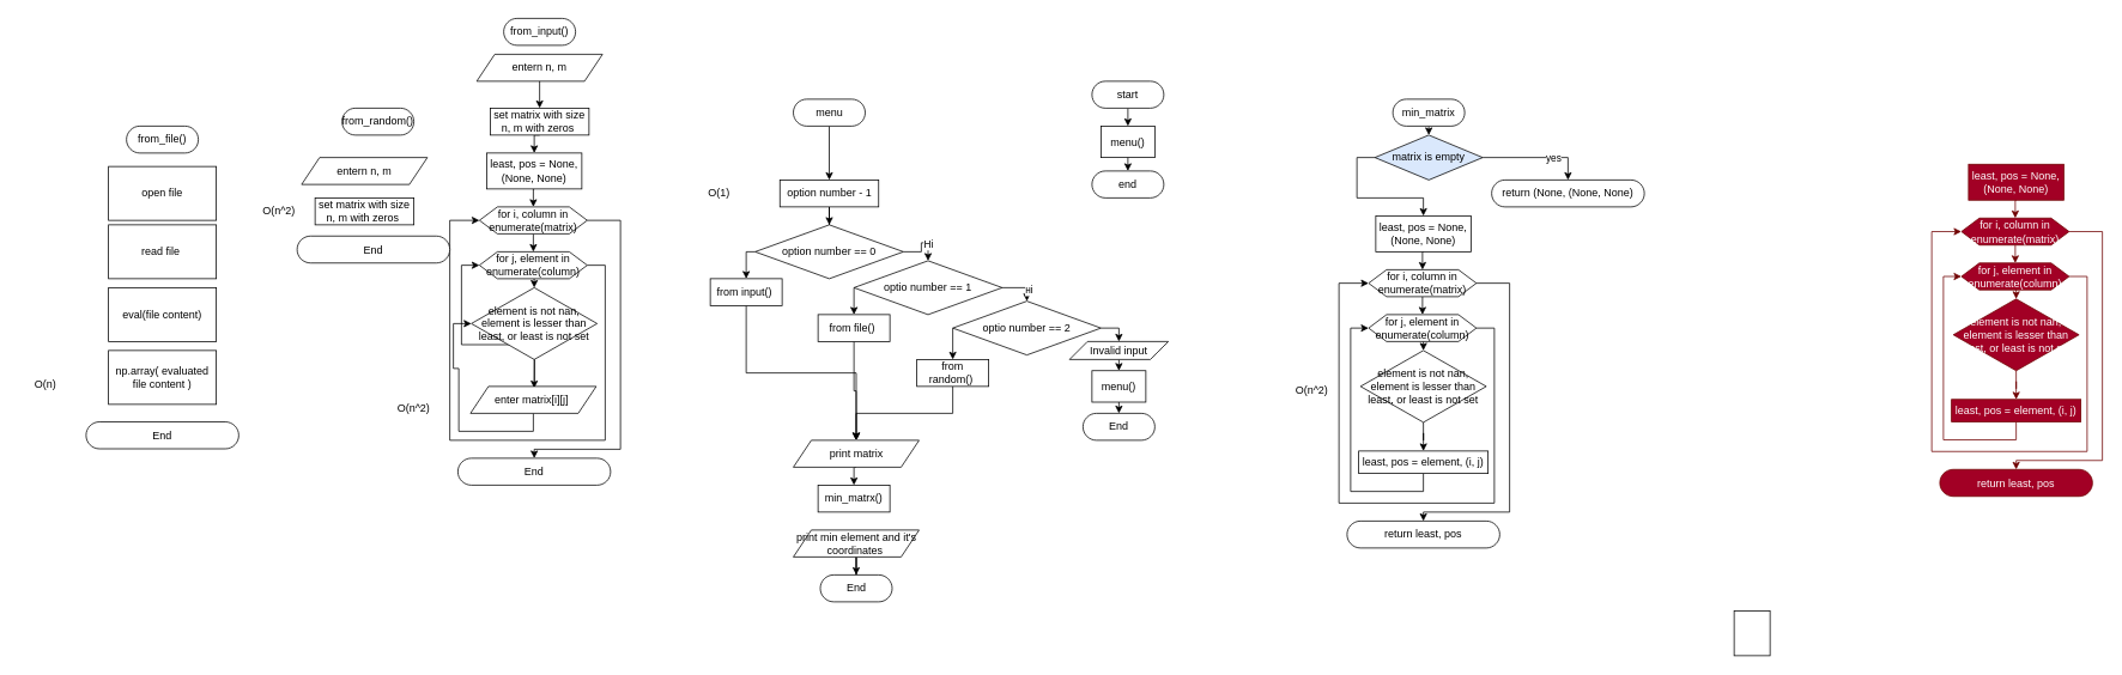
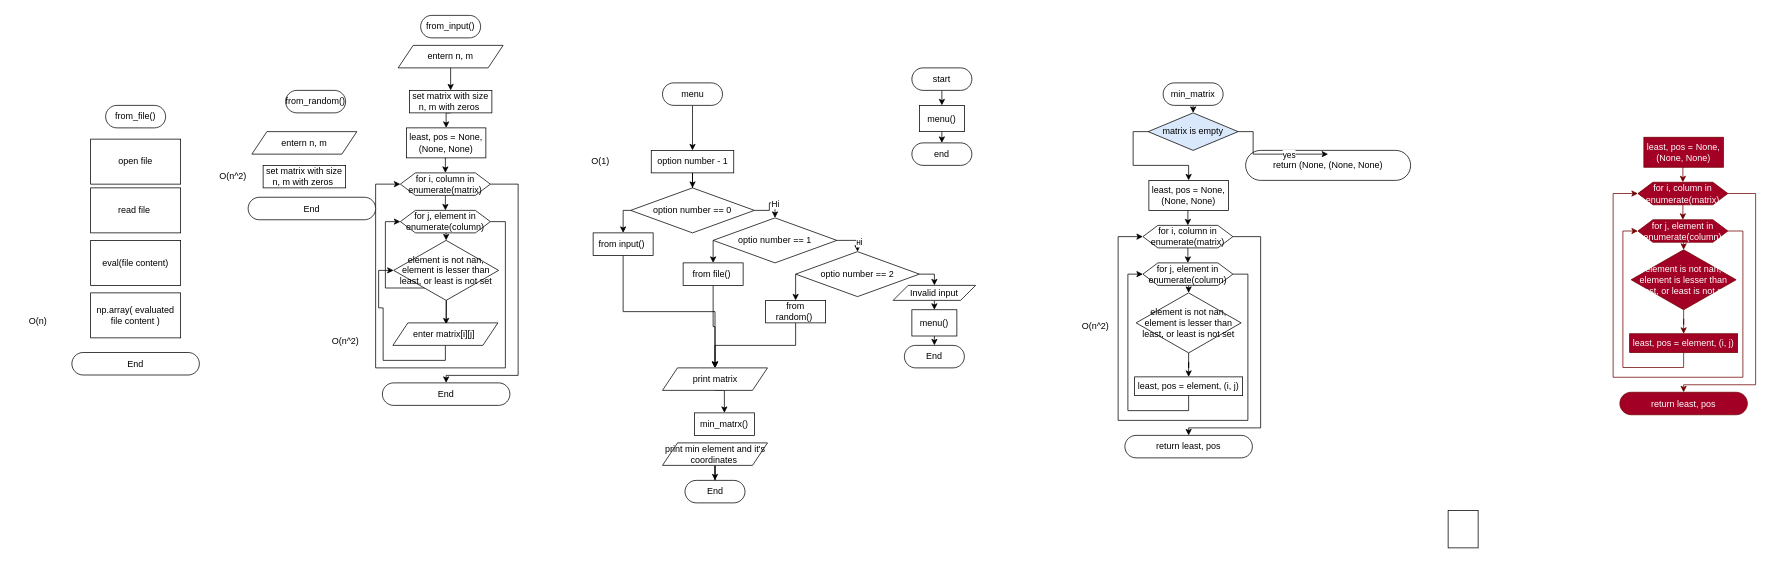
- <mxCell id="6" value="return (None, (None, None)" style="html=1;dashed=0;whiteSpace=wrap;shape=mxgraph.dfd.start" parent="1" vertex="1"><mxGeometry x="1660" y="200" width="170" height="30" as="geometry" /></mxCell>
+ <mxCell id="6" value="return (None, (None, None)" style="html=1;dashed=0;whiteSpace=wrap;shape=mxgraph.dfd.start" parent="1" vertex="1"><mxGeometry x="1660" y="200" width="220" height="40" as="geometry" /></mxCell>
- <mxCell id="58" value="min_matrx()" style="rounded=0;whiteSpace=wrap;html=1;" vertex="1" parent="1"><mxGeometry x="910" y="540" width="80" height="30" as="geometry" /></mxCell>
+ <mxCell id="58" value="min_matrx()" style="rounded=0;whiteSpace=wrap;html=1;" vertex="1" parent="1"><mxGeometry x="925" y="550" width="80" height="30" as="geometry" /></mxCell>
